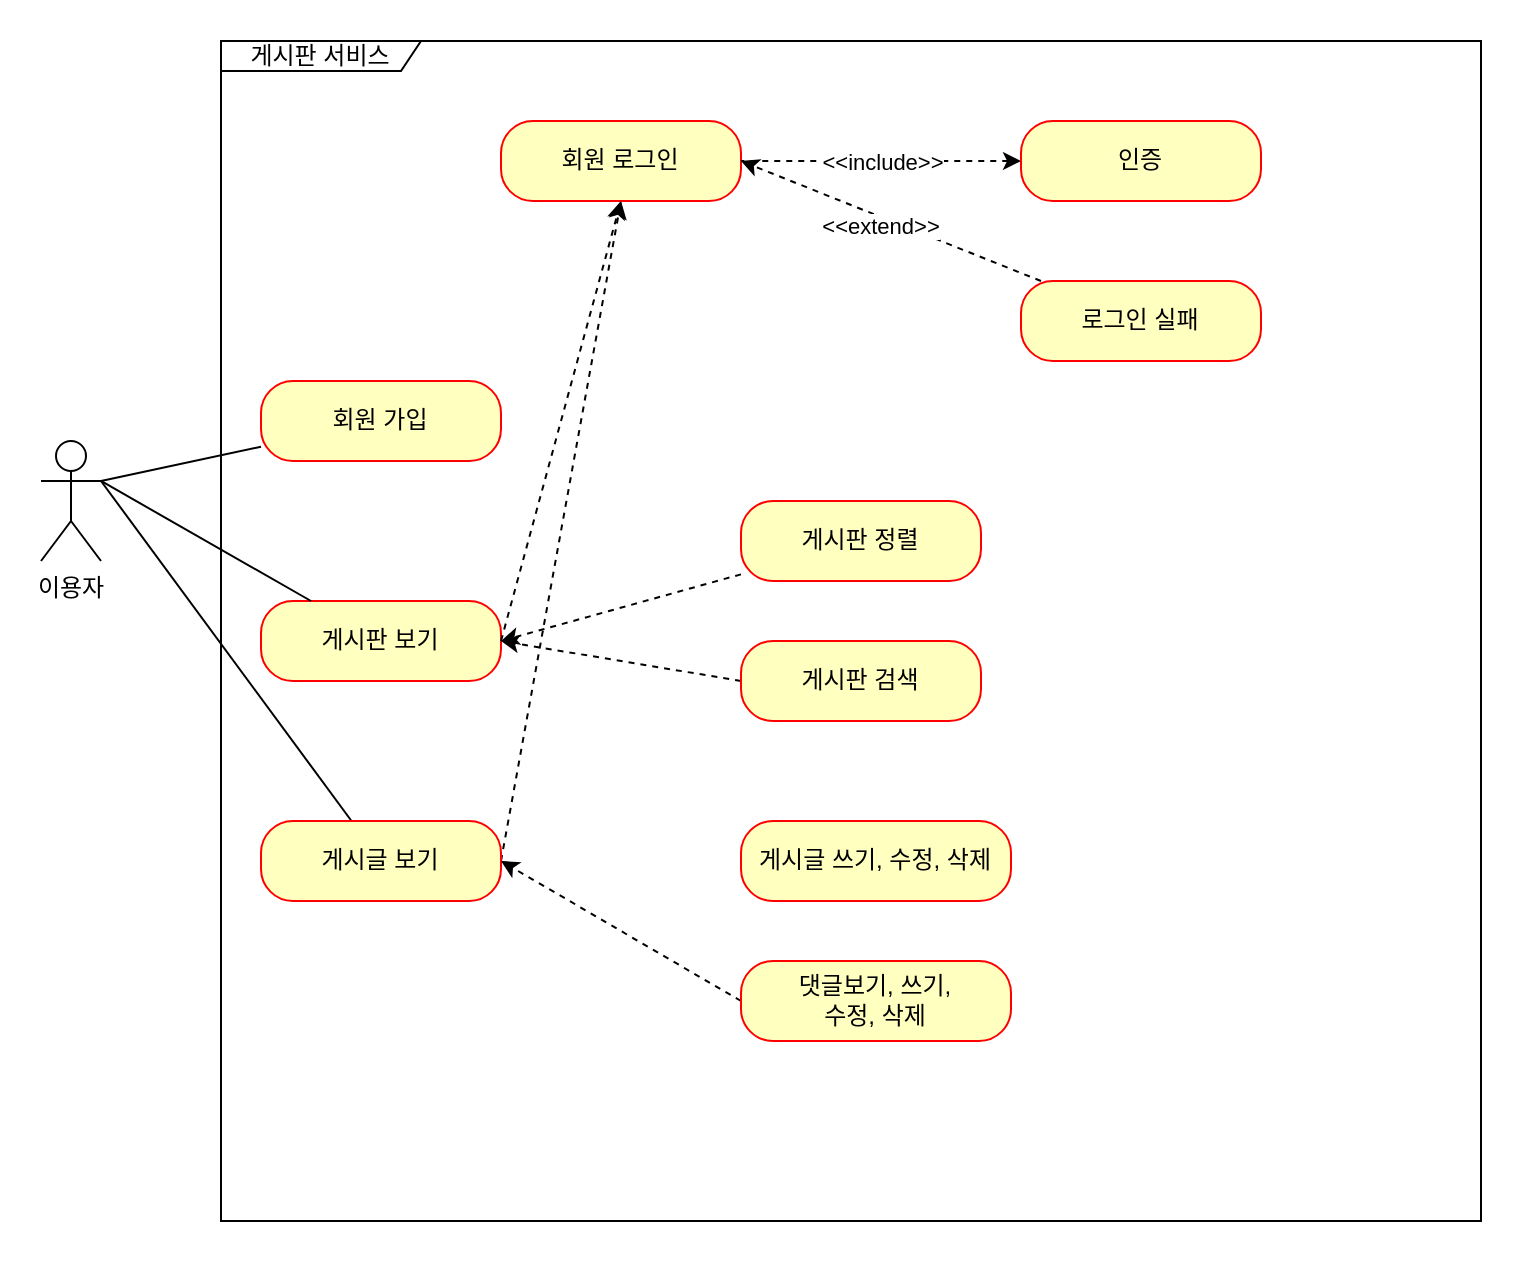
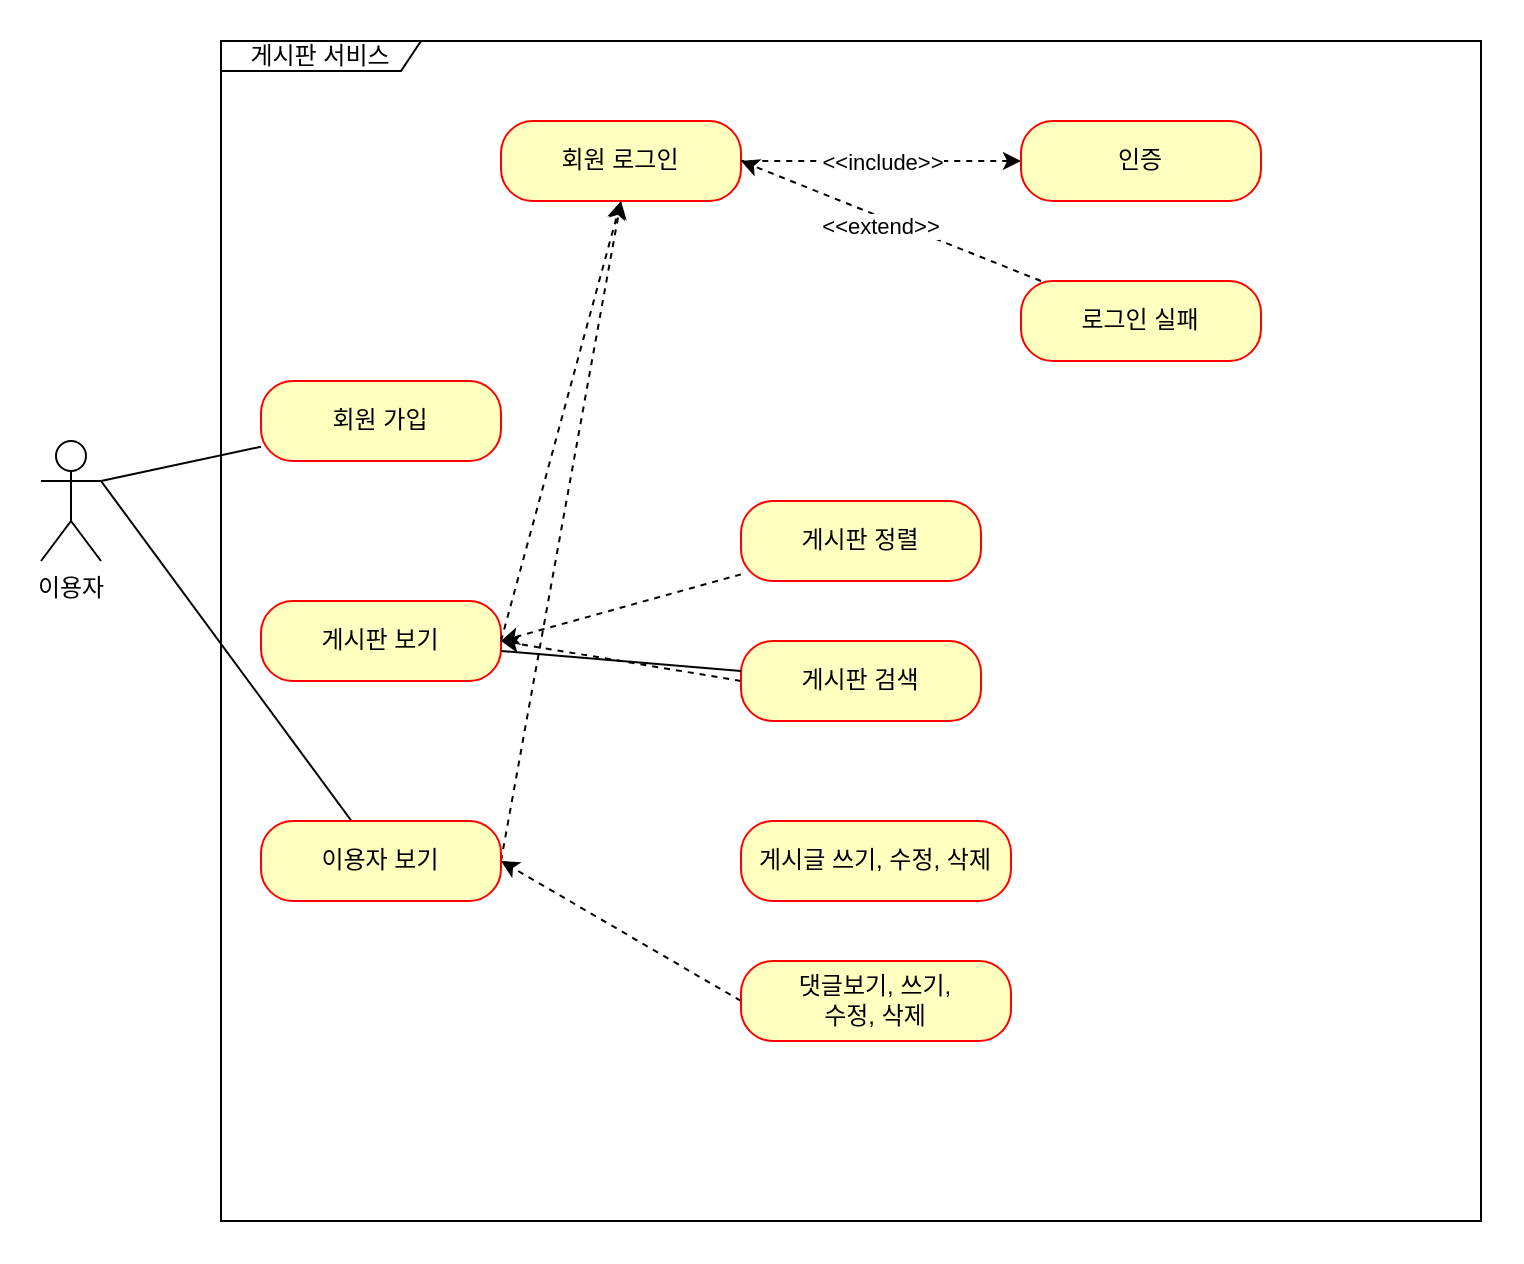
- <mxCell id="24" style="rounded=0;orthogonalLoop=1;jettySize=auto;html=1;entryX=1;entryY=0.333;entryDx=0;entryDy=0;entryPerimeter=0;endArrow=none;endFill=0;" edge="1" parent="1" source="5" target="2"><mxGeometry relative="1" as="geometry" /></mxCell>
+ <mxCell id="24" style="rounded=0;orthogonalLoop=1;jettySize=auto;html=1;endArrow=none;endFill=0;" edge="1" parent="1" source="5" target="19"><mxGeometry relative="1" as="geometry" /></mxCell>
- <mxCell id="8" value="게시글 보기" style="rounded=1;whiteSpace=wrap;html=1;arcSize=40;fontColor=#000000;fillColor=#ffffc0;strokeColor=#ff0000;" vertex="1" parent="1"><mxGeometry x="130" y="410" width="120" height="40" as="geometry" /></mxCell>
+ <mxCell id="8" value="이용자 보기" style="rounded=1;whiteSpace=wrap;html=1;arcSize=40;fontColor=#000000;fillColor=#ffffc0;strokeColor=#ff0000;" vertex="1" parent="1"><mxGeometry x="130" y="410" width="120" height="40" as="geometry" /></mxCell>
